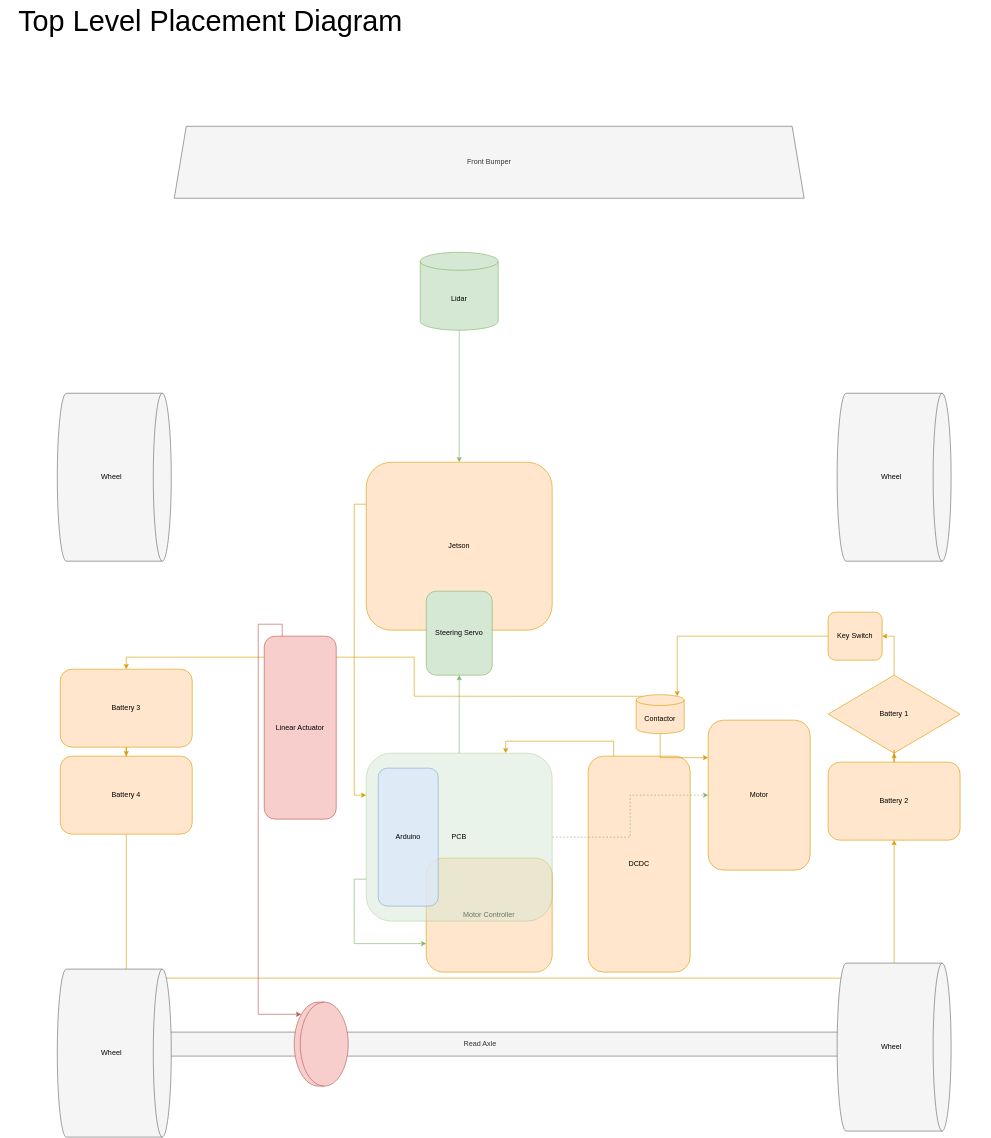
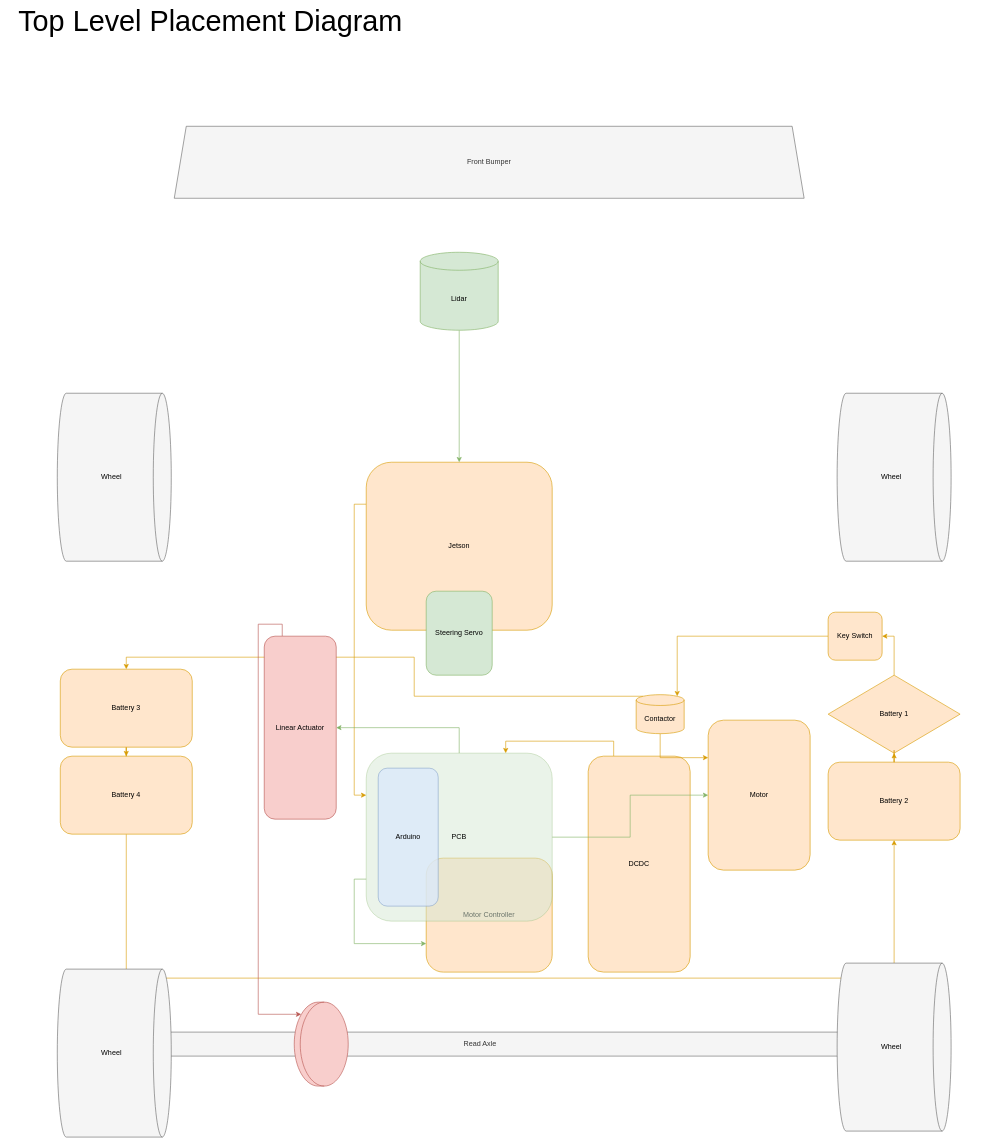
- <mxCell id="13" style="edgeStyle=orthogonalEdgeStyle;rounded=0;orthogonalLoop=1;jettySize=auto;html=1;exitX=0.5;exitY=0;exitDx=0;exitDy=0;entryX=0.5;entryY=1;entryDx=0;entryDy=0;fillColor=#d5e8d4;strokeColor=#82b366;" edge="1" parent="1" source="16" target="12"><mxGeometry relative="1" as="geometry" /></mxCell>
+ <mxCell id="13" style="edgeStyle=orthogonalEdgeStyle;rounded=0;orthogonalLoop=1;jettySize=auto;html=1;exitX=0.5;exitY=0;exitDx=0;exitDy=0;fillColor=#d5e8d4;strokeColor=#82b366;" edge="1" parent="1" source="16" target="30"><mxGeometry relative="1" as="geometry" /></mxCell>
- <mxCell id="15" style="edgeStyle=orthogonalEdgeStyle;rounded=0;orthogonalLoop=1;jettySize=auto;html=1;exitX=1;exitY=0.5;exitDx=0;exitDy=0;entryX=0;entryY=0.5;entryDx=0;entryDy=0;fillColor=#d5e8d4;strokeColor=#82b366;dashed=1;" edge="1" parent="1" source="16" target="6"><mxGeometry relative="1" as="geometry" /></mxCell>
+ <mxCell id="15" style="edgeStyle=orthogonalEdgeStyle;rounded=0;orthogonalLoop=1;jettySize=auto;html=1;exitX=1;exitY=0.5;exitDx=0;exitDy=0;entryX=0;entryY=0.5;entryDx=0;entryDy=0;fillColor=#d5e8d4;strokeColor=#82b366;" edge="1" parent="1" source="16" target="6"><mxGeometry relative="1" as="geometry" /></mxCell>
